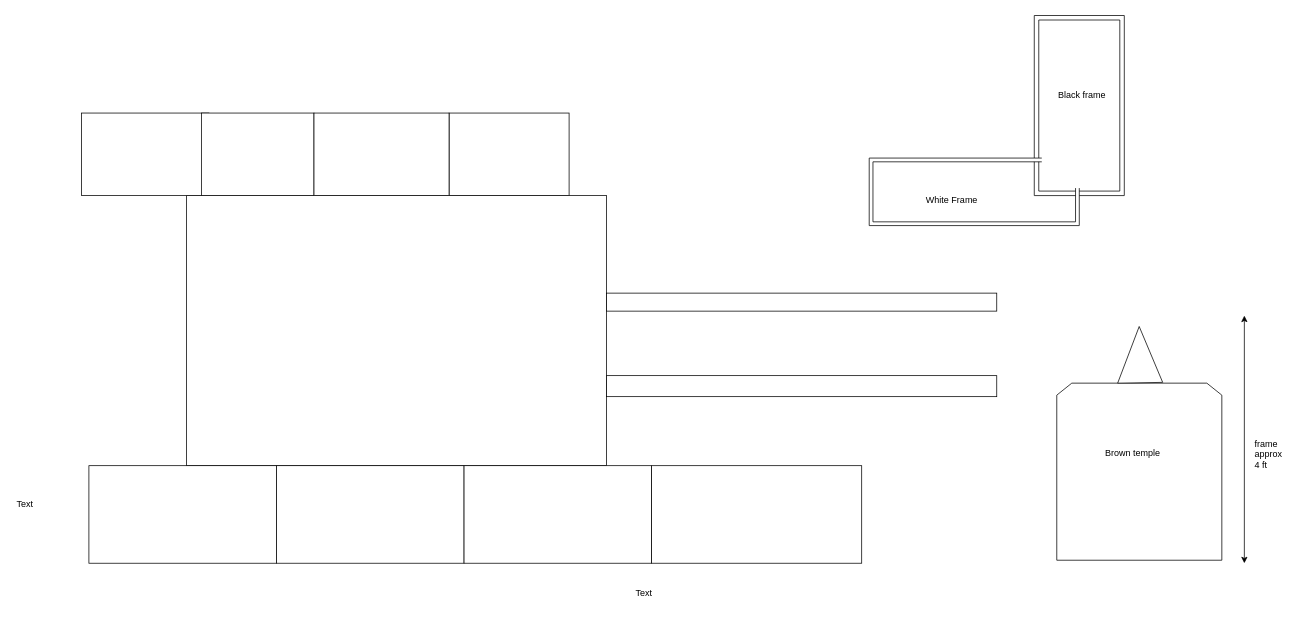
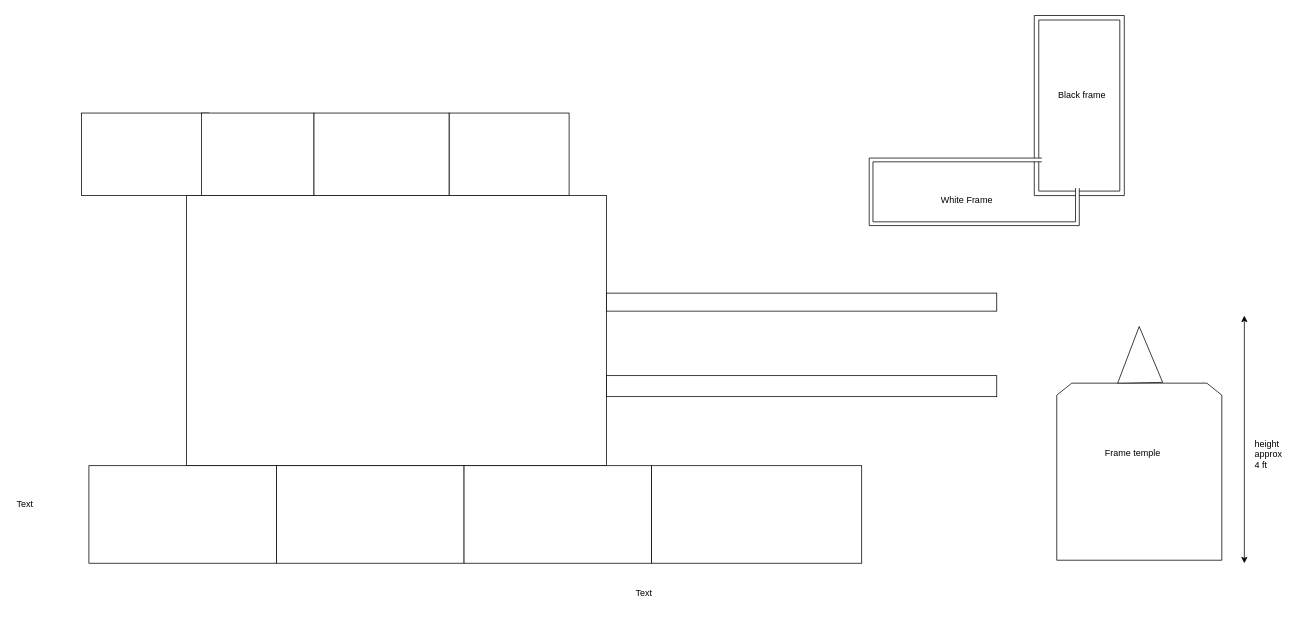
- <mxCell id="17" value="White Frame" style="text;html=1;resizable=0;points=[];autosize=1;align=left;verticalAlign=top;spacingTop=-4;" vertex="1" parent="1"><mxGeometry x="1232" y="256" width="80" height="20" as="geometry" /></mxCell>
+ <mxCell id="17" value="White Frame" style="text;html=1;resizable=0;points=[];autosize=1;align=left;verticalAlign=top;spacingTop=-4;" vertex="1" parent="1"><mxGeometry x="1252" y="256" width="80" height="20" as="geometry" /></mxCell>
- <mxCell id="23" value="&lt;div&gt;frame &lt;br&gt;&lt;/div&gt;&lt;div&gt;approx&lt;/div&gt;&lt;div&gt;4 ft&lt;br&gt;&lt;/div&gt;" style="text;html=1;resizable=0;points=[];autosize=1;align=left;verticalAlign=top;spacingTop=-4;" vertex="1" parent="1"><mxGeometry x="1670" y="581" width="50" height="40" as="geometry" /></mxCell>
+ <mxCell id="23" value="&lt;div&gt;height &lt;br&gt;&lt;/div&gt;&lt;div&gt;approx&lt;/div&gt;&lt;div&gt;4 ft&lt;br&gt;&lt;/div&gt;" style="text;html=1;resizable=0;points=[];autosize=1;align=left;verticalAlign=top;spacingTop=-4;" vertex="1" parent="1"><mxGeometry x="1670" y="581" width="50" height="40" as="geometry" /></mxCell>
- <mxCell id="20" value="&lt;div&gt;Brown temple &lt;br&gt;&lt;/div&gt;&lt;div&gt;&lt;br&gt;&lt;/div&gt;" style="text;html=1;strokeColor=none;fillColor=none;align=center;verticalAlign=middle;whiteSpace=wrap;rounded=0;" vertex="1" parent="1"><mxGeometry x="1461" y="600" width="97" height="20" as="geometry" /></mxCell>
+ <mxCell id="20" value="&lt;div&gt;Frame temple &lt;br&gt;&lt;/div&gt;&lt;div&gt;&lt;br&gt;&lt;/div&gt;" style="text;html=1;strokeColor=none;fillColor=none;align=center;verticalAlign=middle;whiteSpace=wrap;rounded=0;" vertex="1" parent="1"><mxGeometry x="1461" y="600" width="97" height="20" as="geometry" /></mxCell>
